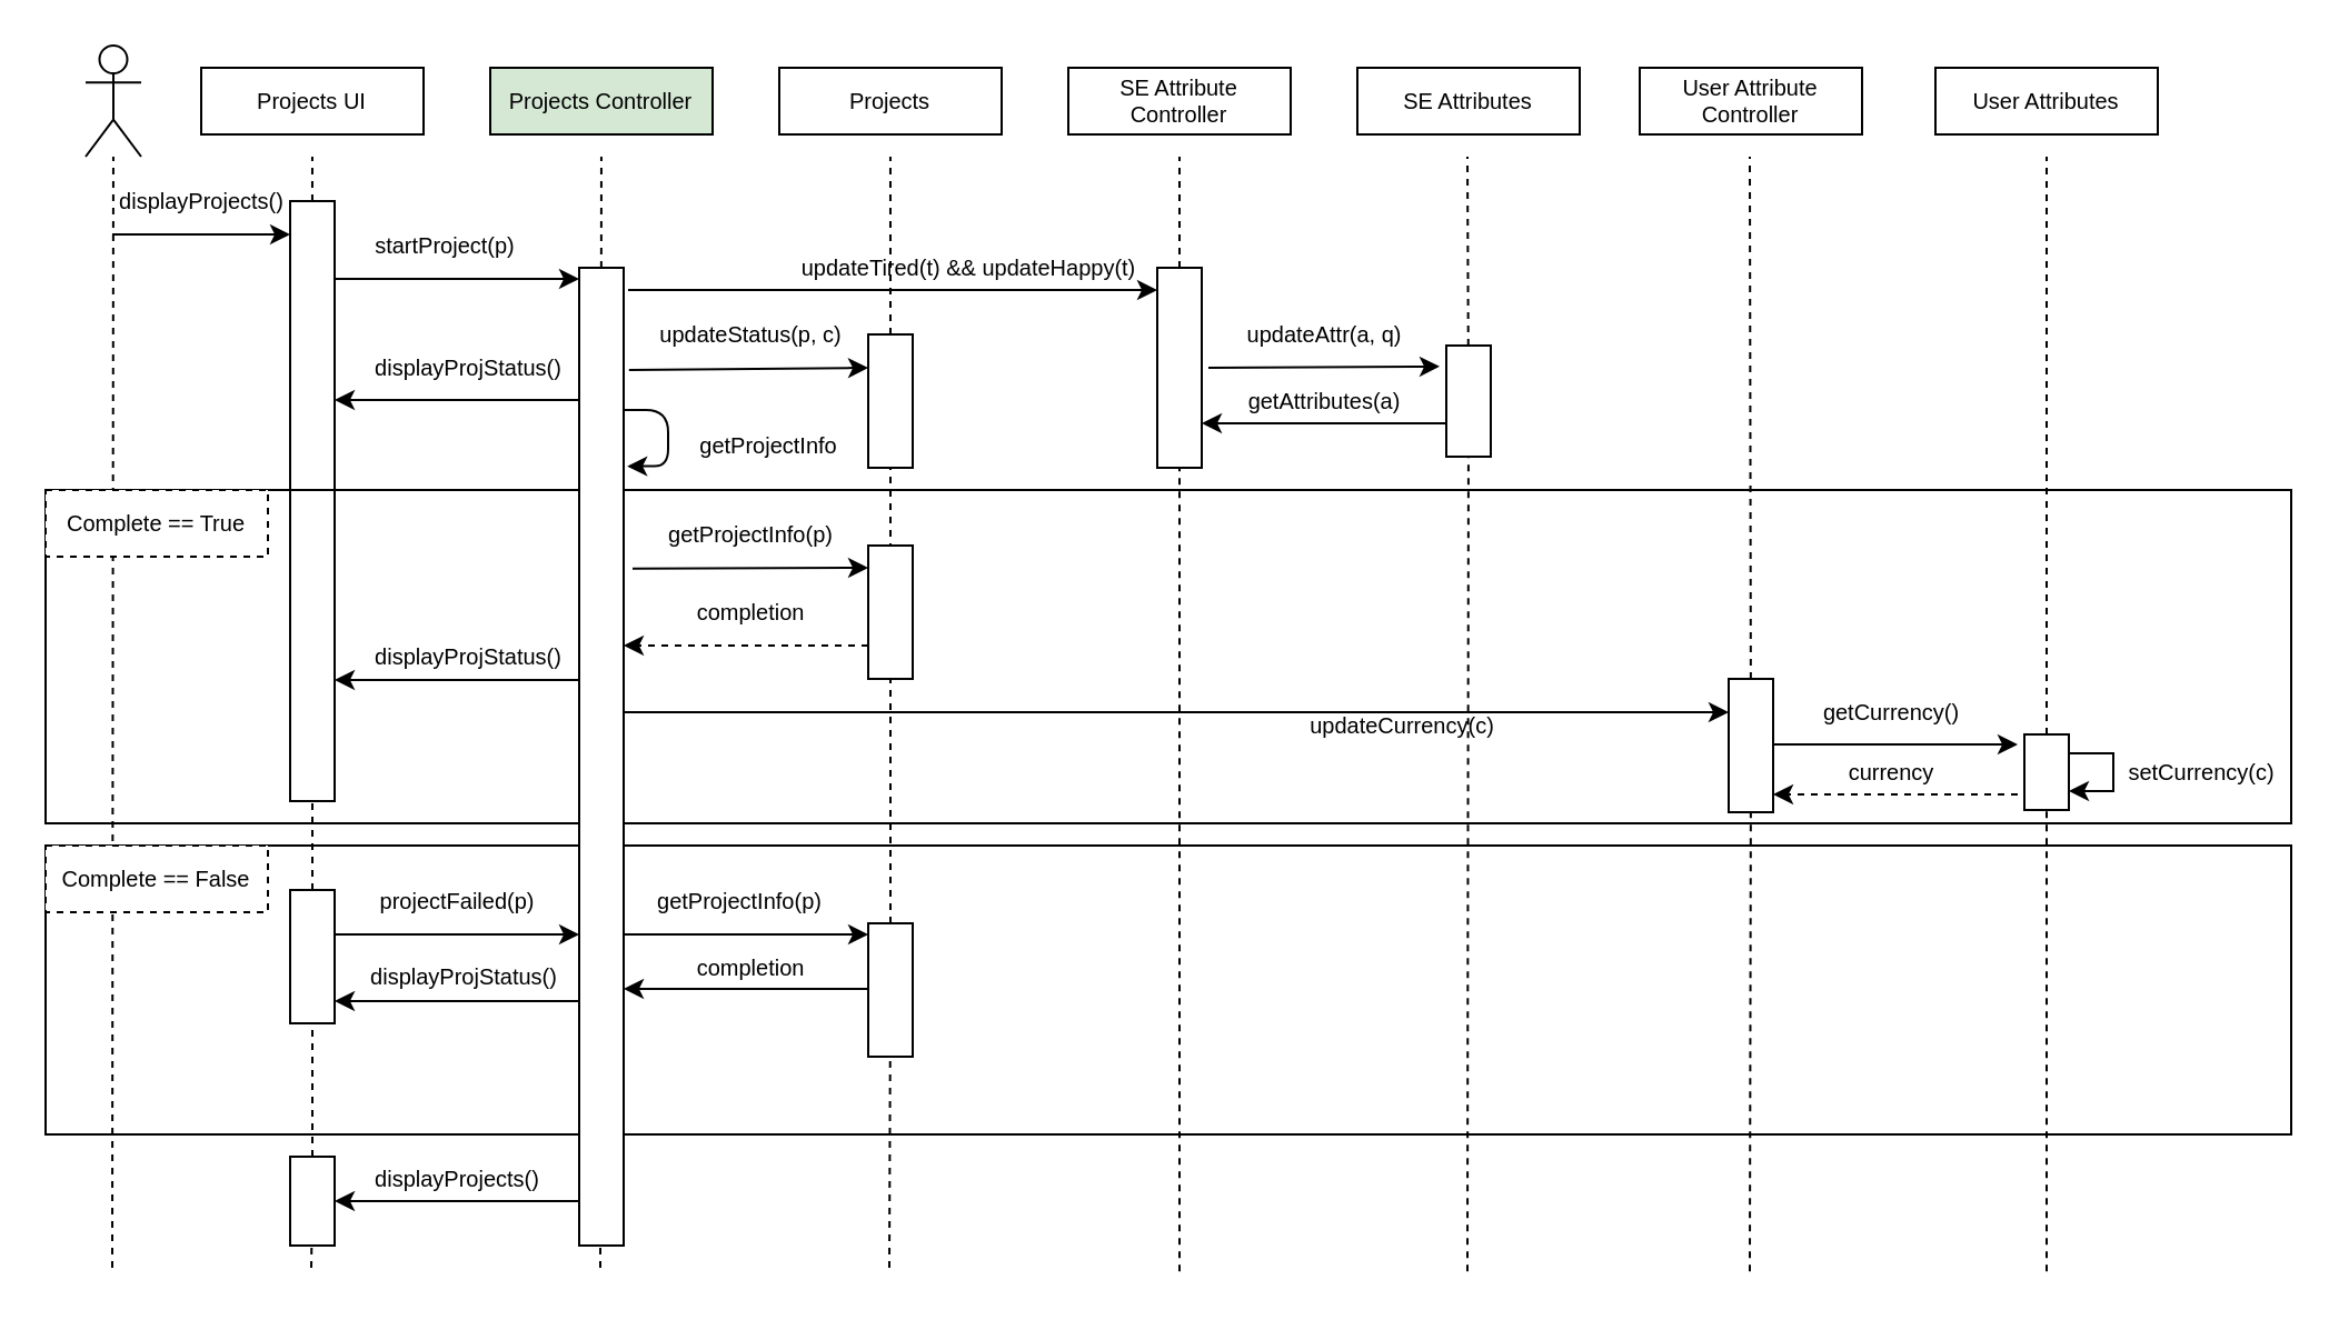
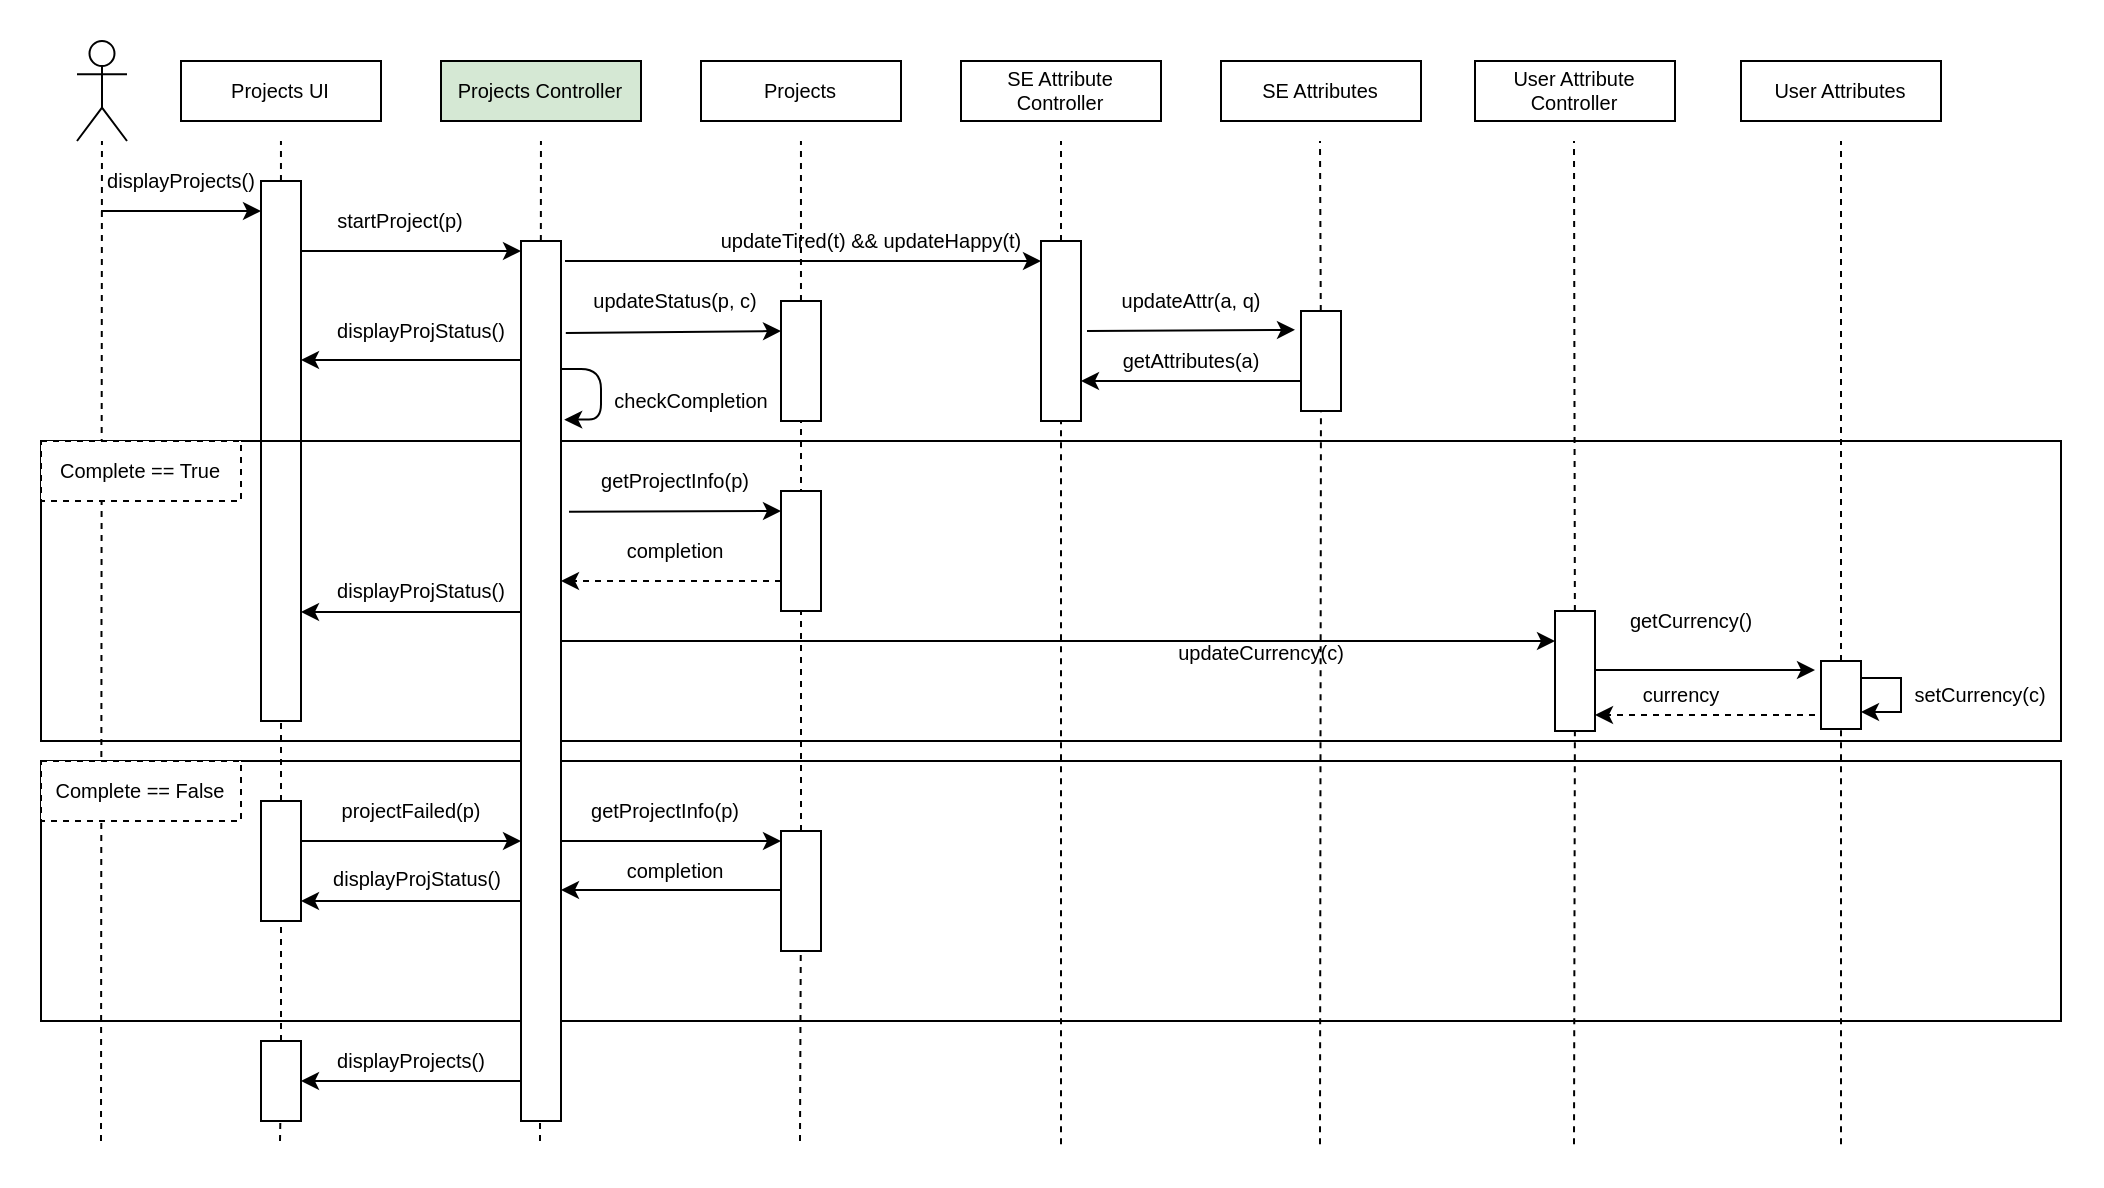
- <mxCell id="28" value="getProjectInfo" style="text;html=1;align=center;verticalAlign=middle;resizable=0;points=[];autosize=1;fontSize=10;" parent="1" vertex="1"><mxGeometry x="300" y="190" width="90" height="20" as="geometry" /></mxCell>
+ <mxCell id="28" value="checkCompletion" style="text;html=1;align=center;verticalAlign=middle;resizable=0;points=[];autosize=1;fontSize=10;" parent="1" vertex="1"><mxGeometry x="300" y="190" width="90" height="20" as="geometry" /></mxCell>
- <mxCell id="56" value="getCurrency()" style="text;html=1;align=center;verticalAlign=middle;resizable=0;points=[];autosize=1;fontSize=10;" parent="1" vertex="1"><mxGeometry x="810" y="310" width="80" height="20" as="geometry" /></mxCell>
+ <mxCell id="56" value="getCurrency()" style="text;html=1;align=center;verticalAlign=middle;resizable=0;points=[];autosize=1;fontSize=10;" parent="1" vertex="1"><mxGeometry x="805" y="300" width="80" height="20" as="geometry" /></mxCell>
- <mxCell id="60" value="currency" style="text;html=1;align=center;verticalAlign=middle;resizable=0;points=[];autosize=1;fontSize=10;" parent="1" vertex="1"><mxGeometry x="825" y="337" width="50" height="20" as="geometry" /></mxCell>
+ <mxCell id="60" value="currency" style="text;html=1;align=center;verticalAlign=middle;resizable=0;points=[];autosize=1;fontSize=10;" parent="1" vertex="1"><mxGeometry x="815" y="337" width="50" height="20" as="geometry" /></mxCell>
